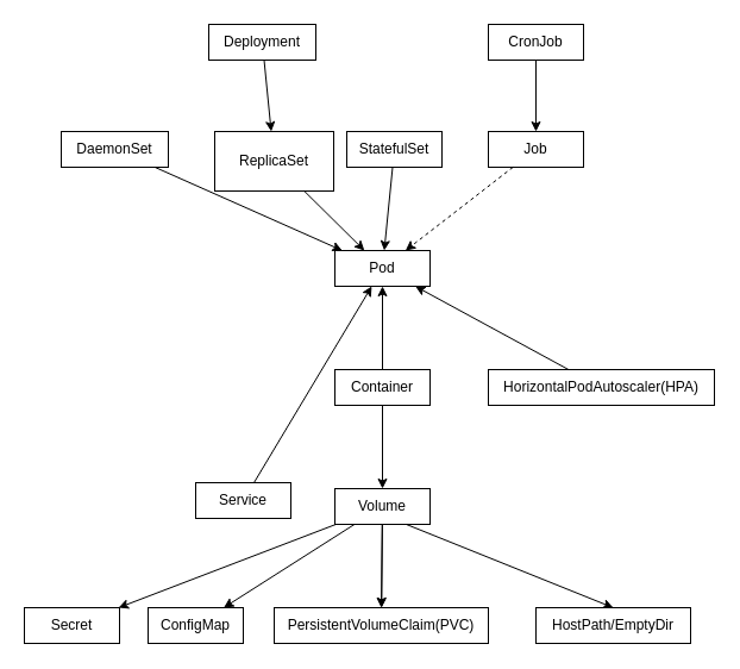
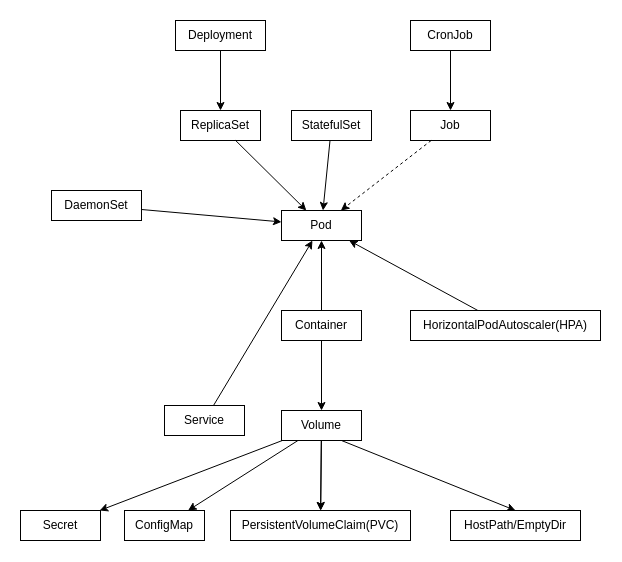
- <mxCell id="7" value="DaemonSet" style="whiteSpace=wrap;html=1;" vertex="1" parent="1"><mxGeometry x="51" y="110" width="90" height="30" as="geometry" /></mxCell>
+ <mxCell id="7" value="DaemonSet" style="whiteSpace=wrap;html=1;" vertex="1" parent="1"><mxGeometry x="51" y="190" width="90" height="30" as="geometry" /></mxCell>
- <mxCell id="3" value="ReplicaSet" style="whiteSpace=wrap;html=1;" vertex="1" parent="1"><mxGeometry x="180" y="110" width="100" height="50" as="geometry" /></mxCell>
+ <mxCell id="3" value="ReplicaSet" style="whiteSpace=wrap;html=1;" vertex="1" parent="1"><mxGeometry x="180" y="110" width="80" height="30" as="geometry" /></mxCell>
